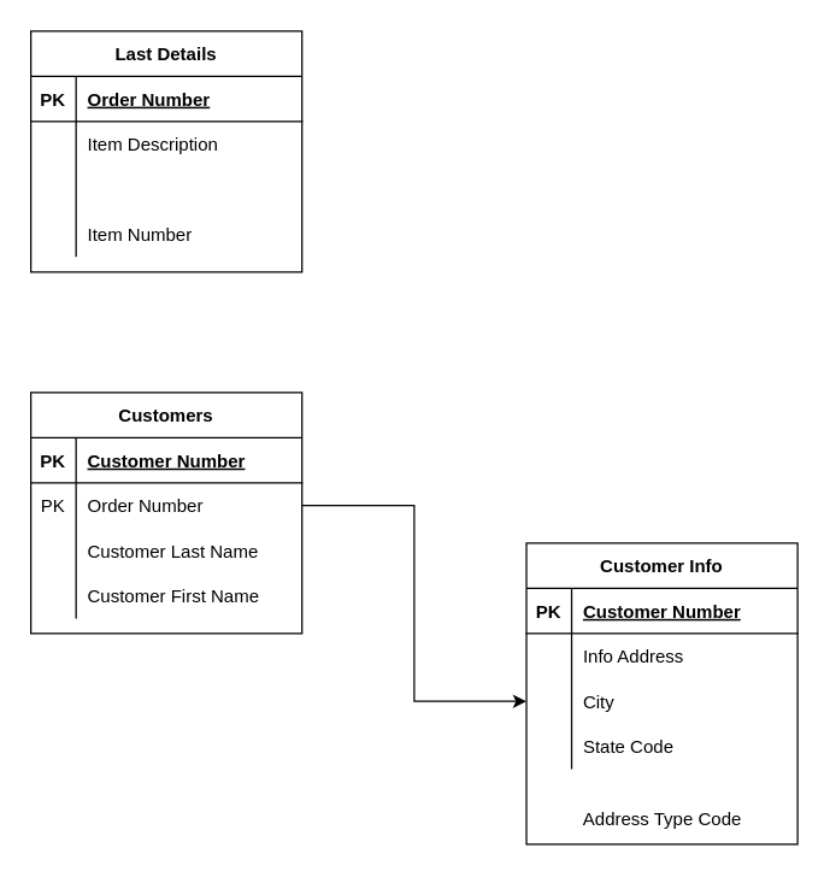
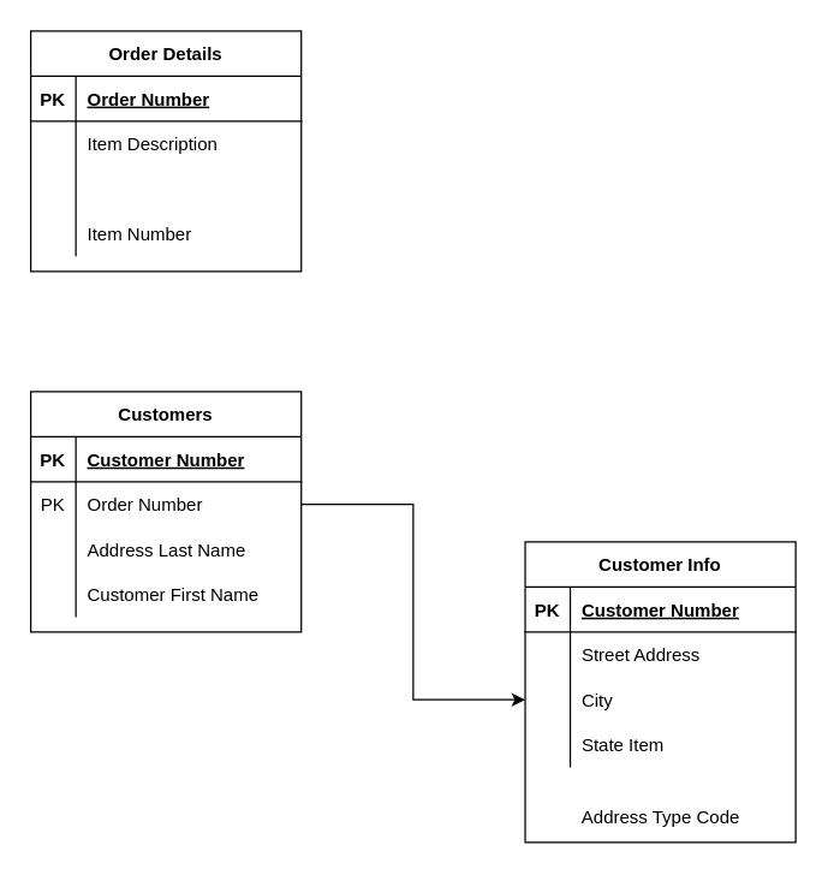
- <mxCell id="2" value="Last Details" style="shape=table;startSize=30;container=1;collapsible=1;childLayout=tableLayout;fixedRows=1;rowLines=0;fontStyle=1;align=center;resizeLast=1;" vertex="1" parent="1"><mxGeometry x="20" y="20" width="180" height="160" as="geometry" /></mxCell>
+ <mxCell id="2" value="Order Details" style="shape=table;startSize=30;container=1;collapsible=1;childLayout=tableLayout;fixedRows=1;rowLines=0;fontStyle=1;align=center;resizeLast=1;" vertex="1" parent="1"><mxGeometry x="20" y="20" width="180" height="160" as="geometry" /></mxCell>
- <mxCell id="23" value="Customer Last Name" style="shape=partialRectangle;connectable=0;fillColor=none;top=0;left=0;bottom=0;right=0;align=left;spacingLeft=6;overflow=hidden;" vertex="1" parent="21"><mxGeometry x="30" width="150" height="30" as="geometry" /></mxCell>
+ <mxCell id="23" value="Address Last Name" style="shape=partialRectangle;connectable=0;fillColor=none;top=0;left=0;bottom=0;right=0;align=left;spacingLeft=6;overflow=hidden;" vertex="1" parent="21"><mxGeometry x="30" width="150" height="30" as="geometry" /></mxCell>
- <mxCell id="33" value="Info Address" style="shape=partialRectangle;connectable=0;fillColor=none;top=0;left=0;bottom=0;right=0;align=left;spacingLeft=6;overflow=hidden;" vertex="1" parent="31"><mxGeometry x="30" width="150" height="30" as="geometry" /></mxCell>
+ <mxCell id="33" value="Street Address" style="shape=partialRectangle;connectable=0;fillColor=none;top=0;left=0;bottom=0;right=0;align=left;spacingLeft=6;overflow=hidden;" vertex="1" parent="31"><mxGeometry x="30" width="150" height="30" as="geometry" /></mxCell>
- <mxCell id="39" value="State Code" style="shape=partialRectangle;connectable=0;fillColor=none;top=0;left=0;bottom=0;right=0;align=left;spacingLeft=6;overflow=hidden;" vertex="1" parent="37"><mxGeometry x="30" width="150" height="30" as="geometry" /></mxCell>
+ <mxCell id="39" value="State Item" style="shape=partialRectangle;connectable=0;fillColor=none;top=0;left=0;bottom=0;right=0;align=left;spacingLeft=6;overflow=hidden;" vertex="1" parent="37"><mxGeometry x="30" width="150" height="30" as="geometry" /></mxCell>
